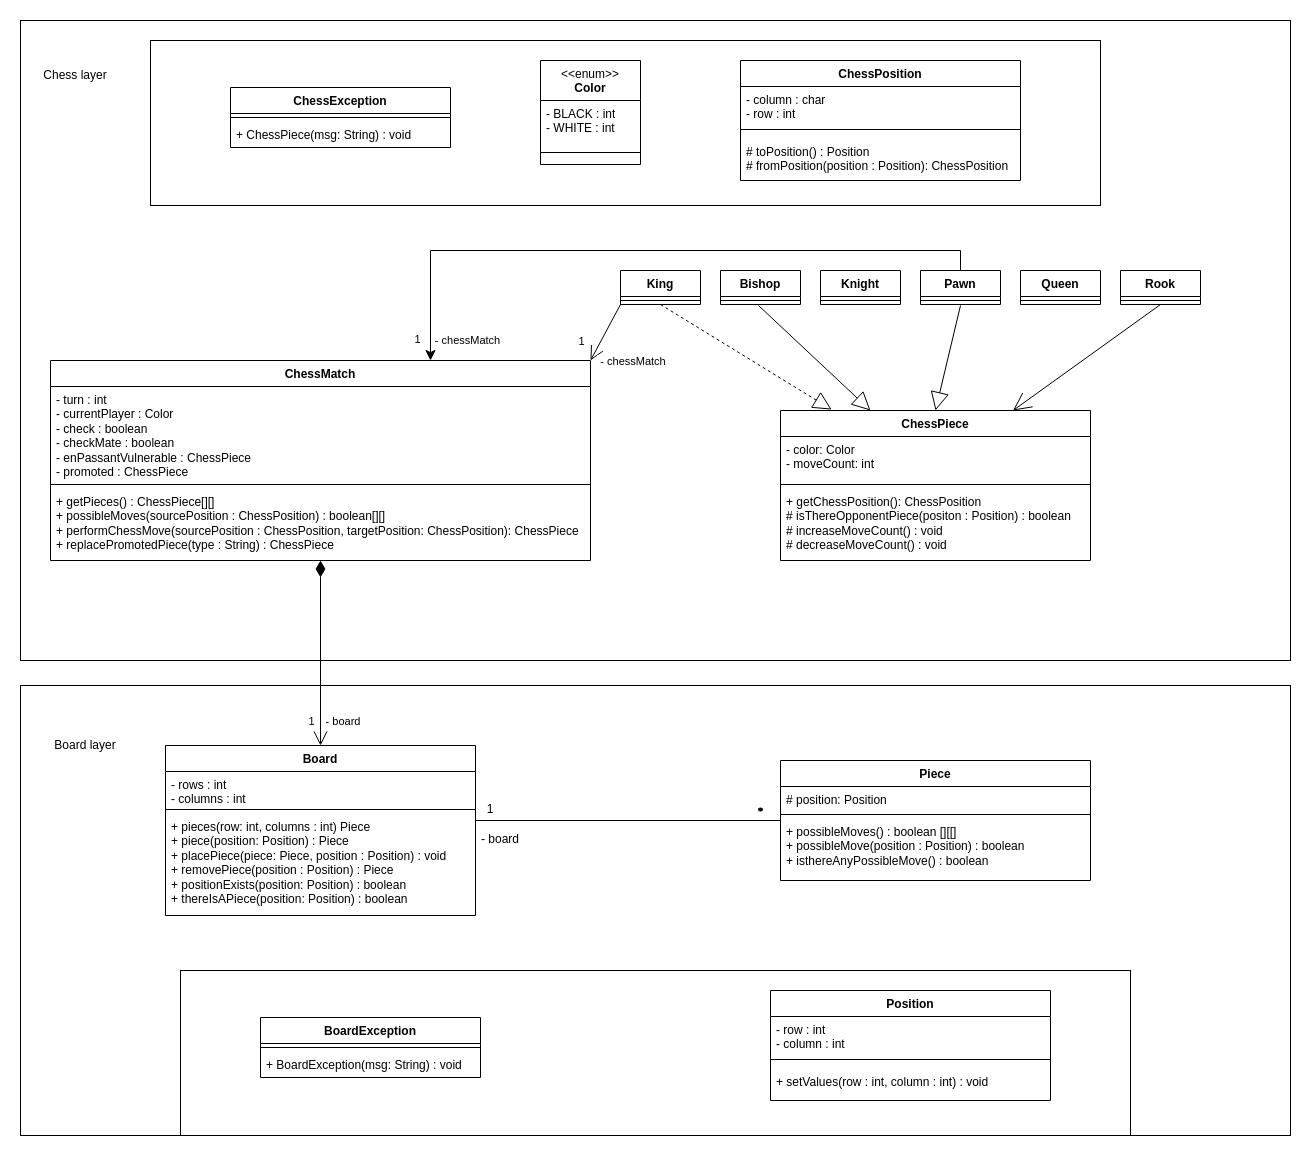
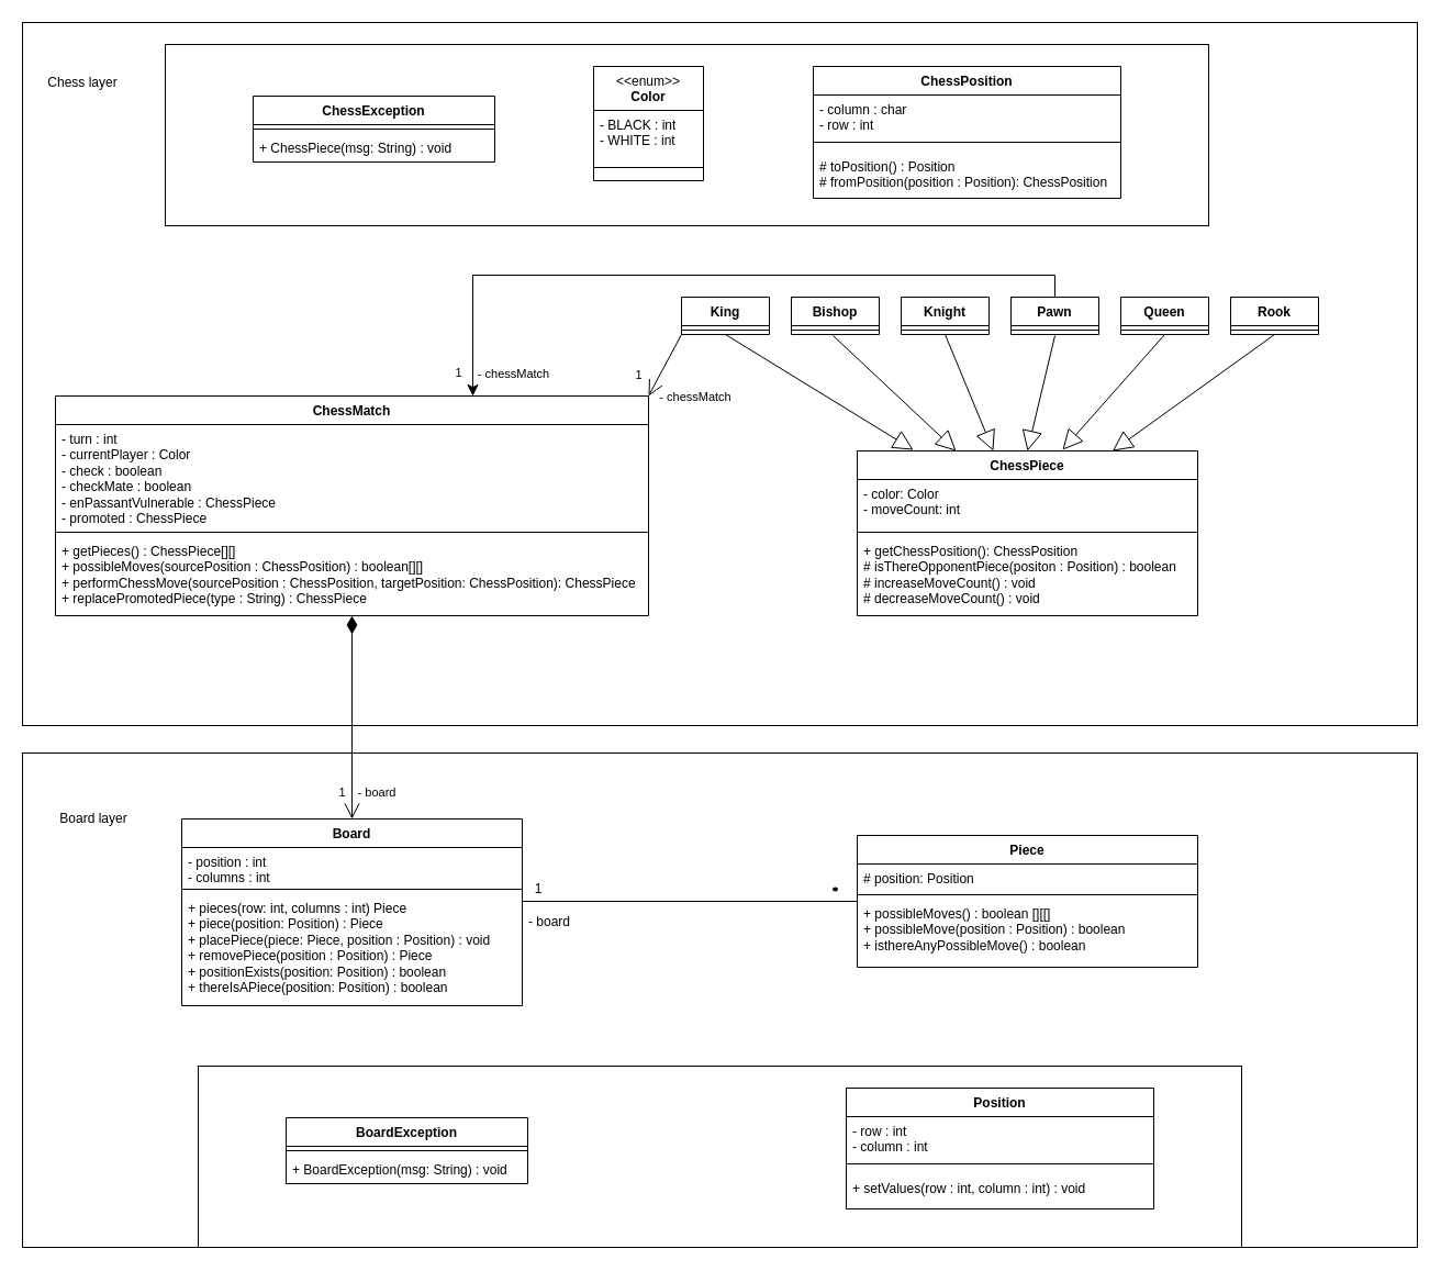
+ <mxCell id="44" value="" style="endArrow=block;endSize=16;endFill=0;html=1;rounded=0;exitX=0.5;exitY=1;exitDx=0;exitDy=0;" edge="1" parent="1" source="24" target="35"><mxGeometry width="160" relative="1" as="geometry"><mxPoint x="768" y="315" as="sourcePoint" /><mxPoint x="830" y="420" as="targetPoint" /></mxGeometry></mxCell>
+ <mxCell id="46" value="" style="endArrow=block;endSize=16;endFill=0;html=1;rounded=0;exitX=0.5;exitY=1;exitDx=0;exitDy=0;entryX=0.603;entryY=-0.006;entryDx=0;entryDy=0;entryPerimeter=0;" edge="1" parent="1" source="28" target="35"><mxGeometry width="160" relative="1" as="geometry"><mxPoint x="970" y="315" as="sourcePoint" /><mxPoint x="945" y="420" as="targetPoint" /></mxGeometry></mxCell>
- <mxCell id="42" value="" style="endArrow=block;endSize=16;endFill=0;html=1;rounded=0;exitX=0.5;exitY=1;exitDx=0;exitDy=0;entryX=0.165;entryY=-0.006;entryDx=0;entryDy=0;entryPerimeter=0;dashed=1;" edge="1" parent="1" source="20" target="35"><mxGeometry width="160" relative="1" as="geometry"><mxPoint x="500" y="450" as="sourcePoint" /><mxPoint x="660" y="450" as="targetPoint" /></mxGeometry></mxCell>
+ <mxCell id="42" value="" style="endArrow=block;endSize=16;endFill=0;html=1;rounded=0;exitX=0.5;exitY=1;exitDx=0;exitDy=0;entryX=0.165;entryY=-0.006;entryDx=0;entryDy=0;entryPerimeter=0;" edge="1" parent="1" source="20" target="35"><mxGeometry width="160" relative="1" as="geometry"><mxPoint x="500" y="450" as="sourcePoint" /><mxPoint x="660" y="450" as="targetPoint" /></mxGeometry></mxCell>
- <mxCell id="47" value="" style="endArrow=open;endSize=16;endFill=0;html=1;rounded=0;entryX=0.75;entryY=0;entryDx=0;entryDy=0;exitX=0.5;exitY=1;exitDx=0;exitDy=0;" edge="1" parent="1" source="30" target="35"><mxGeometry width="160" relative="1" as="geometry"><mxPoint x="1070" y="314" as="sourcePoint" /><mxPoint x="977" y="419" as="targetPoint" /></mxGeometry></mxCell>
+ <mxCell id="47" value="" style="endArrow=block;endSize=16;endFill=0;html=1;rounded=0;entryX=0.75;entryY=0;entryDx=0;entryDy=0;exitX=0.5;exitY=1;exitDx=0;exitDy=0;" edge="1" parent="1" source="30" target="35"><mxGeometry width="160" relative="1" as="geometry"><mxPoint x="1070" y="314" as="sourcePoint" /><mxPoint x="977" y="419" as="targetPoint" /></mxGeometry></mxCell>
- <mxCell id="49" value="- rows : int&lt;div&gt;- columns : int&lt;/div&gt;" style="text;strokeColor=none;fillColor=none;align=left;verticalAlign=top;spacingLeft=4;spacingRight=4;overflow=hidden;rotatable=0;points=[[0,0.5],[1,0.5]];portConstraint=eastwest;whiteSpace=wrap;html=1;" vertex="1" parent="48"><mxGeometry y="26" width="310" height="34" as="geometry" /></mxCell>
+ <mxCell id="49" value="- position : int&lt;div&gt;- columns : int&lt;/div&gt;" style="text;strokeColor=none;fillColor=none;align=left;verticalAlign=top;spacingLeft=4;spacingRight=4;overflow=hidden;rotatable=0;points=[[0,0.5],[1,0.5]];portConstraint=eastwest;whiteSpace=wrap;html=1;" vertex="1" parent="48"><mxGeometry y="26" width="310" height="34" as="geometry" /></mxCell>
